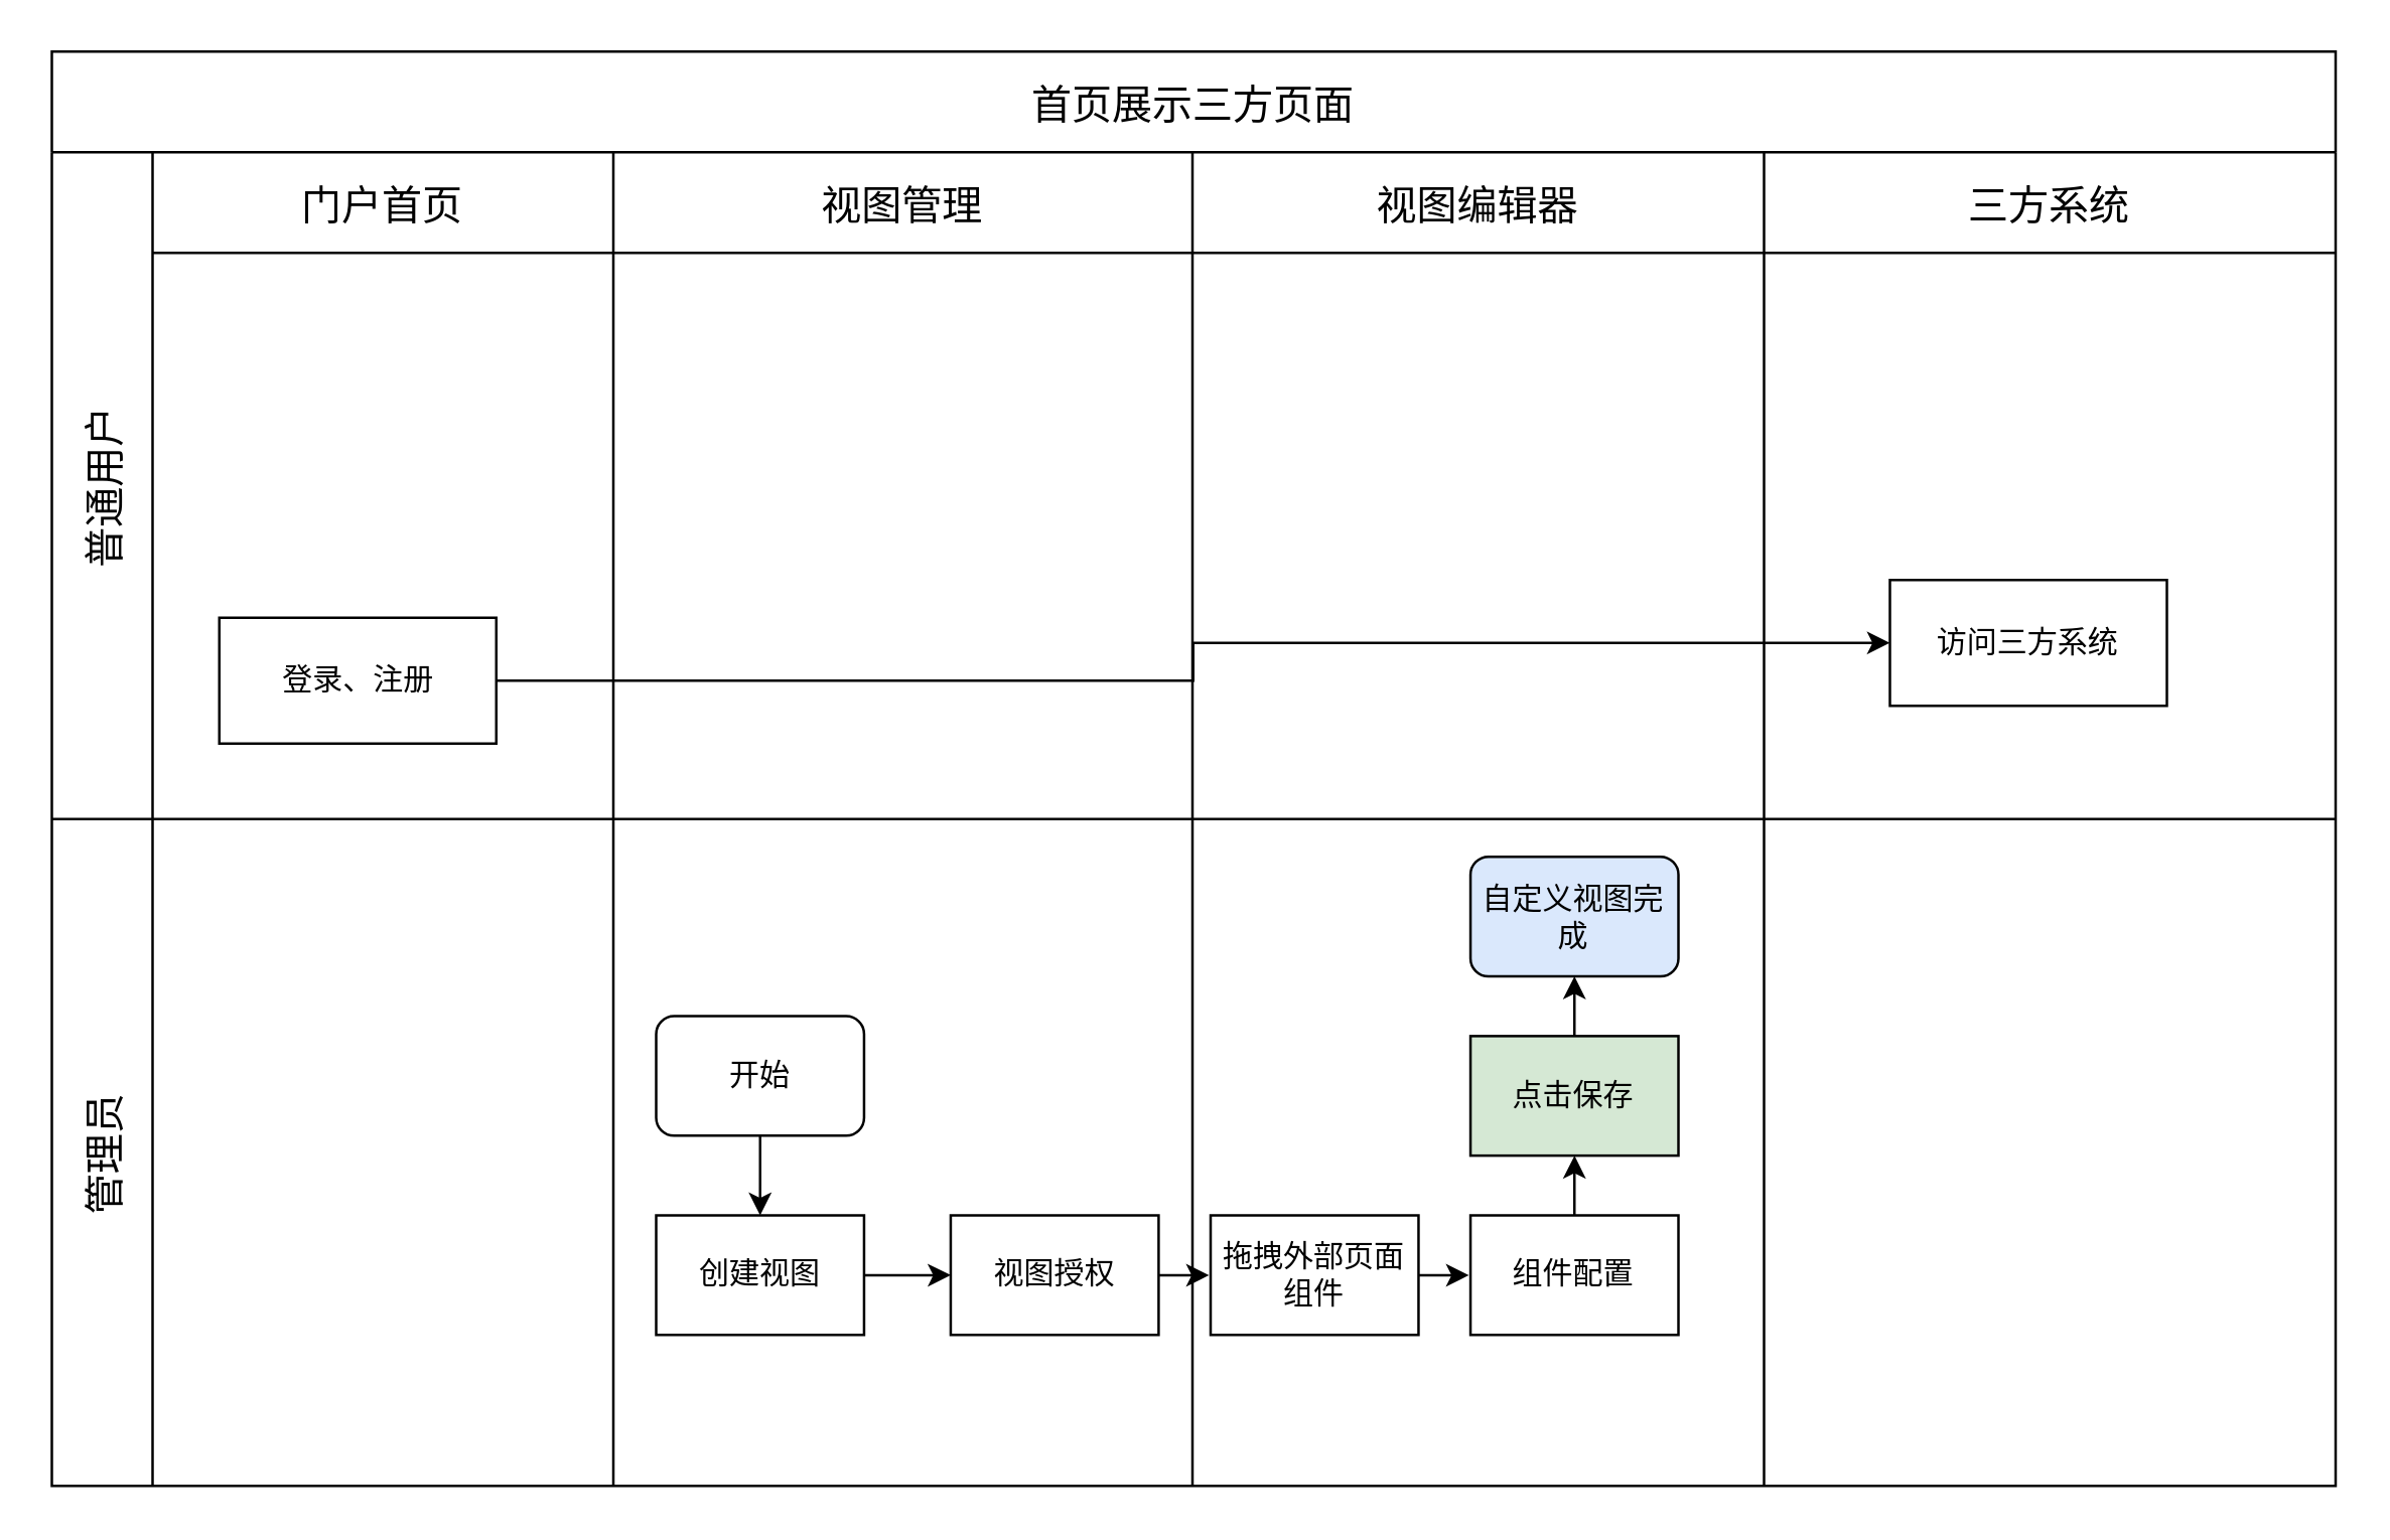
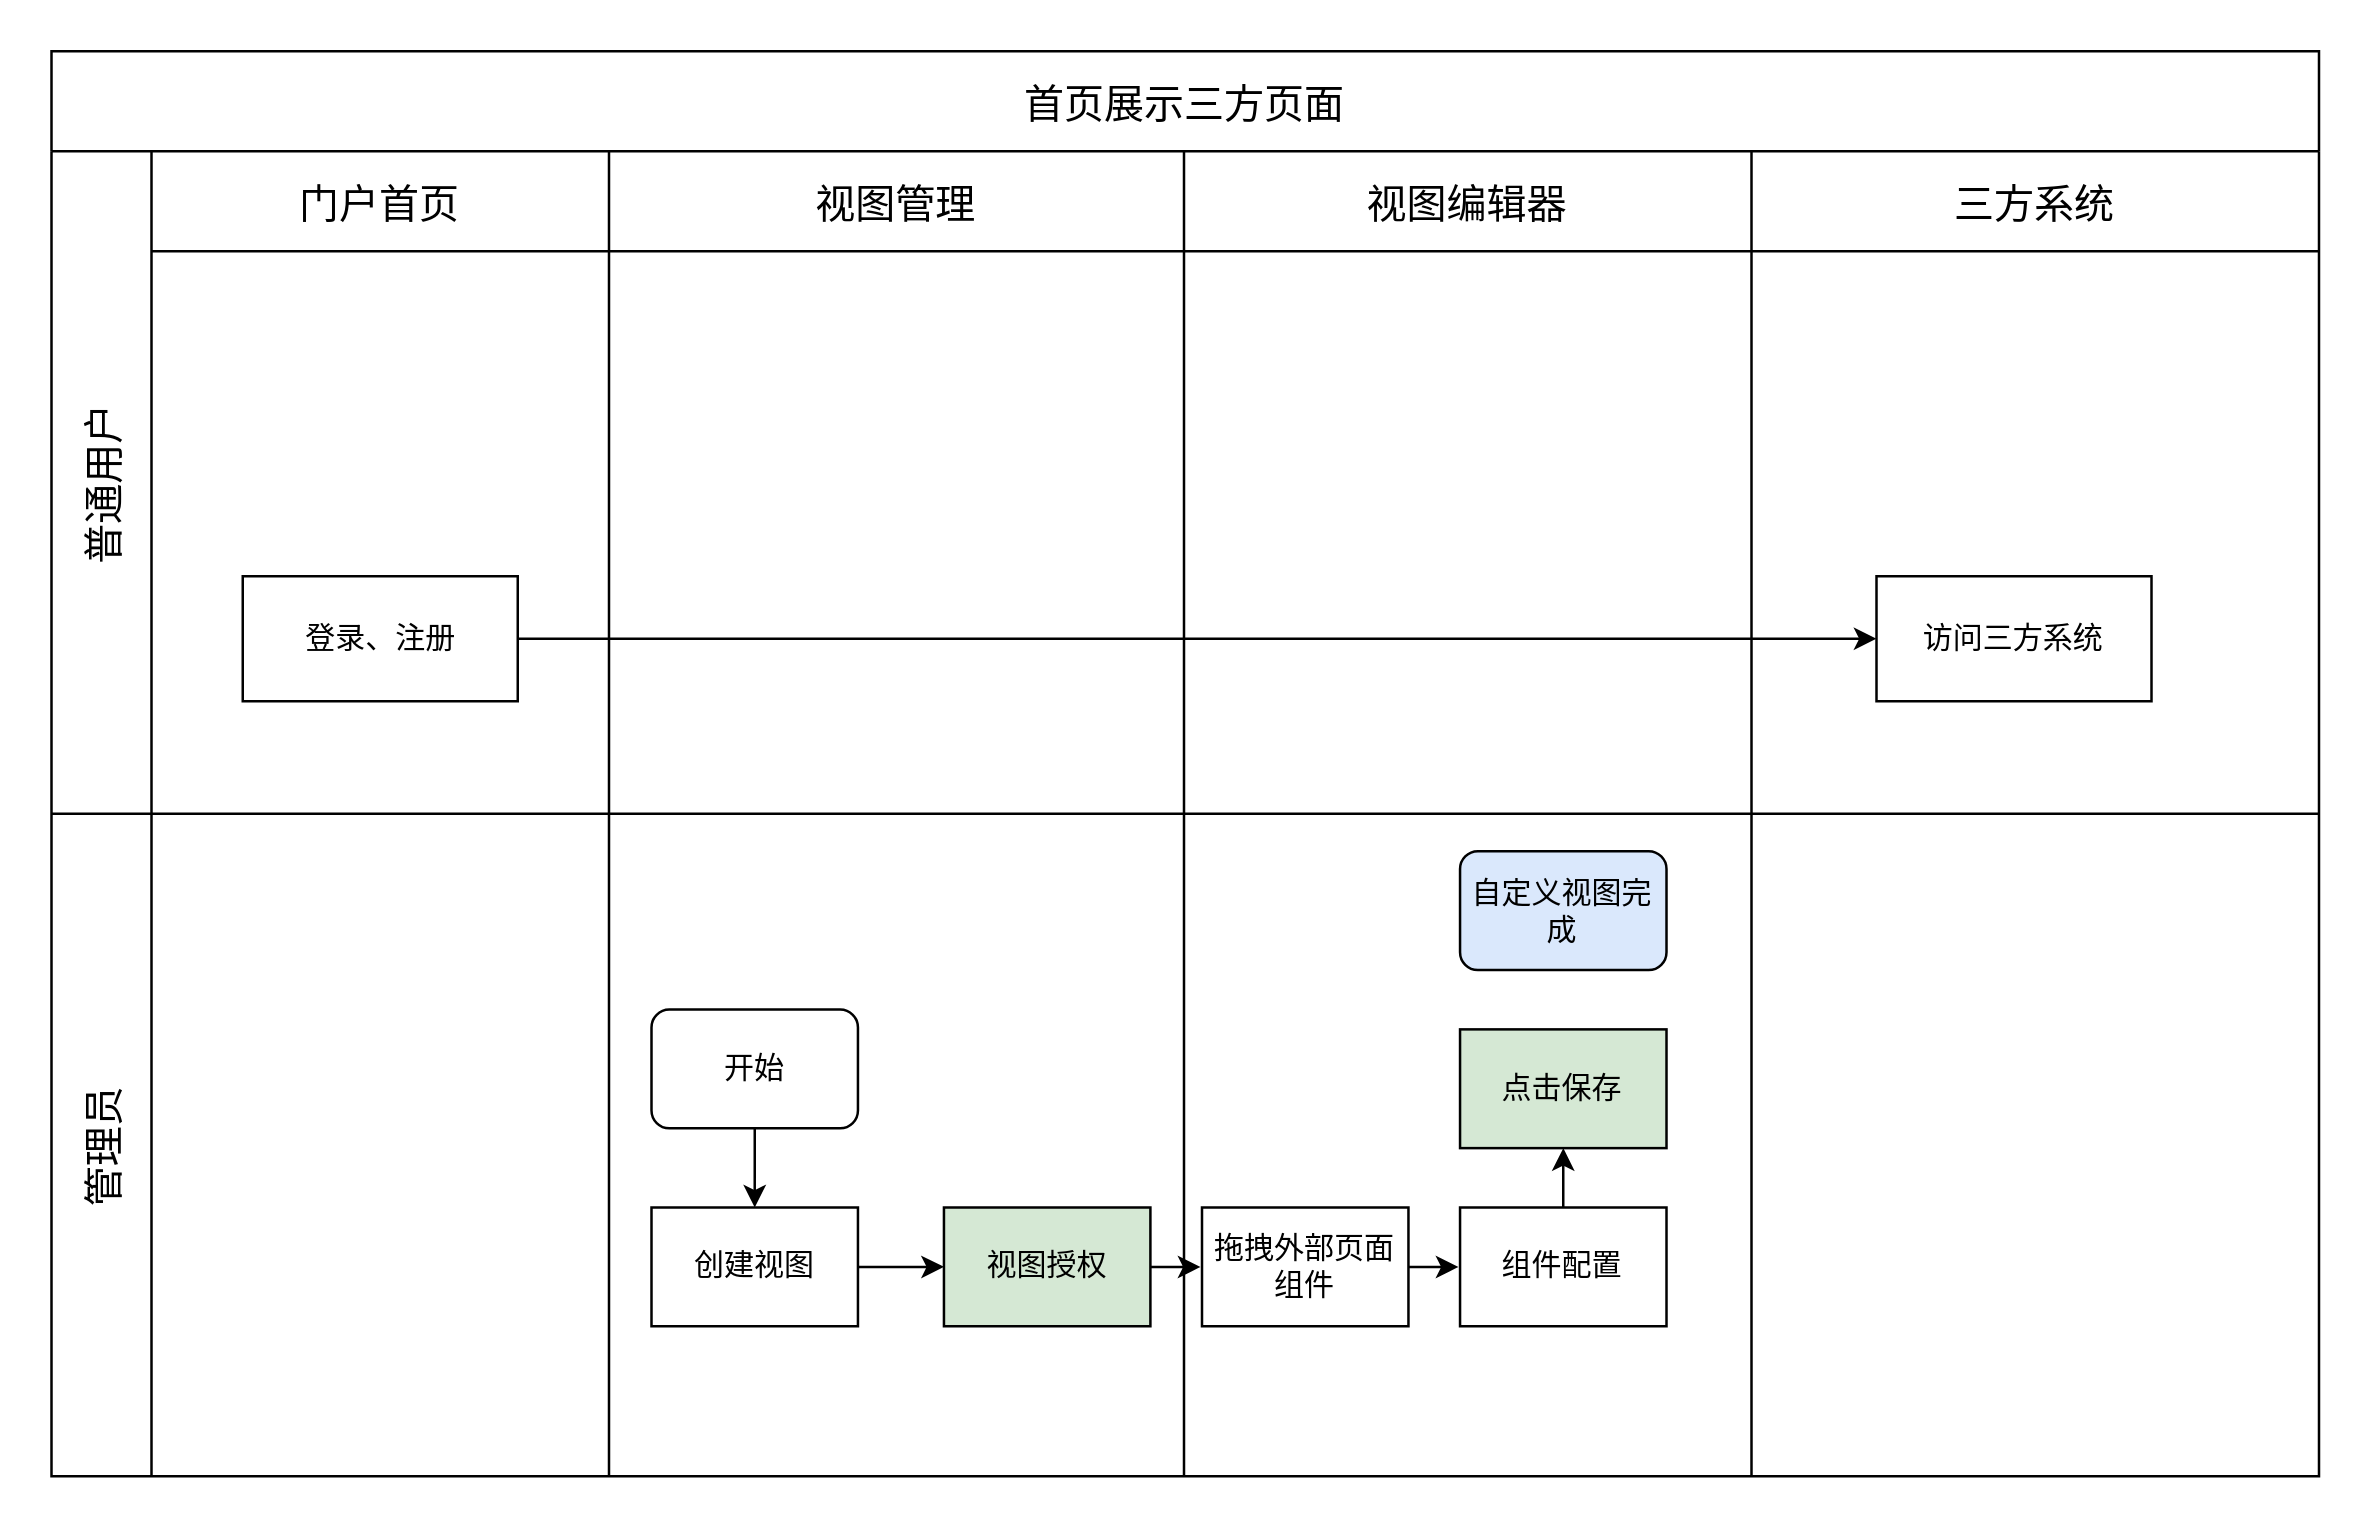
- <mxCell id="5" value="登录、注册" style="rounded=0;whiteSpace=wrap;html=1;" vertex="1" parent="4"><mxGeometry x="26.5" y="185" width="110" height="50" as="geometry" /></mxCell>
+ <mxCell id="5" value="登录、注册" style="rounded=0;whiteSpace=wrap;html=1;" vertex="1" parent="4"><mxGeometry x="36.5" y="170" width="110" height="50" as="geometry" /></mxCell>
- <mxCell id="26" style="edgeStyle=orthogonalEdgeStyle;rounded=0;orthogonalLoop=1;jettySize=auto;html=1;entryX=0.5;entryY=1;entryDx=0;entryDy=0;" edge="1" parent="15" source="27" target="28"><mxGeometry relative="1" as="geometry" /></mxCell>
- <mxCell id="21" value="视图授权" style="rounded=0;whiteSpace=wrap;html=1;" vertex="1" parent="15"><mxGeometry x="116.983" y="142.5" width="82.576" height="47.5" as="geometry" /></mxCell>
+ <mxCell id="21" value="视图授权" style="rounded=0;whiteSpace=wrap;html=1;fillColor=#d5e8d4;" vertex="1" parent="15"><mxGeometry x="116.983" y="142.5" width="82.576" height="47.5" as="geometry" /></mxCell>
